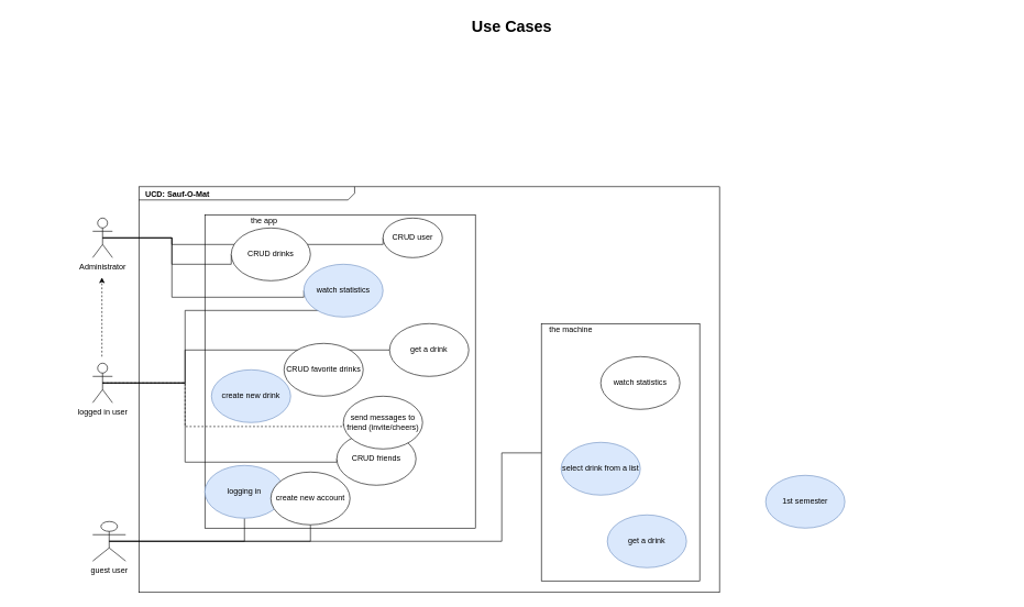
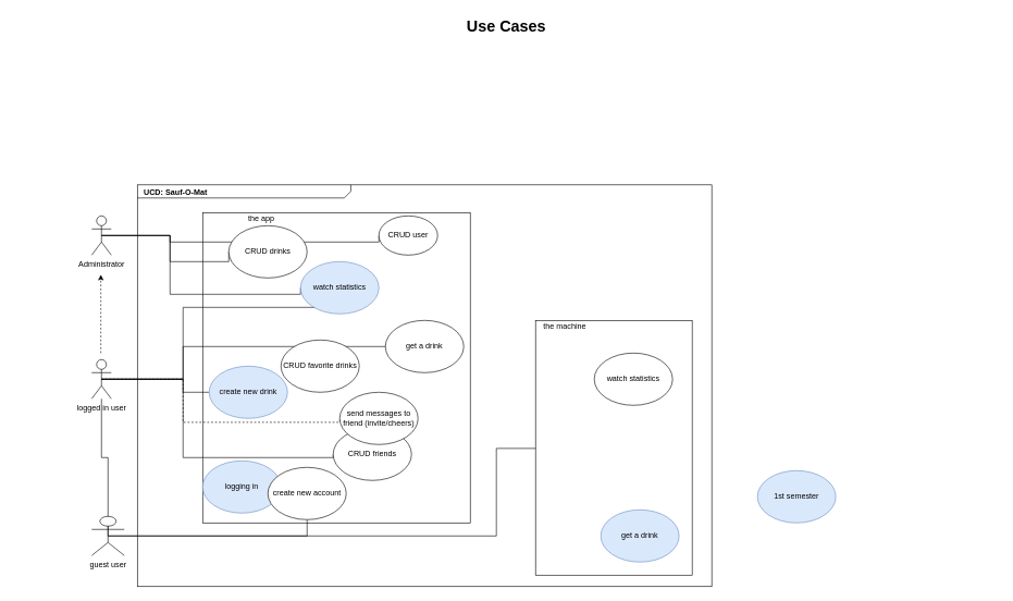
+ <mxCell id="6" style="edgeStyle=orthogonalEdgeStyle;rounded=0;orthogonalLoop=1;jettySize=auto;html=1;exitX=0.5;exitY=0.5;exitDx=0;exitDy=0;exitPerimeter=0;endArrow=none;endFill=0;" parent="1" source="11" target="21" edge="1"><mxGeometry relative="1" as="geometry"><Array as="points"><mxPoint x="280" y="580" /><mxPoint x="280" y="600" /></Array></mxGeometry></mxCell>
- <mxCell id="25" value="select drink from a list" style="ellipse;whiteSpace=wrap;html=1;fillColor=#dae8fc;strokeColor=#6c8ebf;" parent="1" vertex="1"><mxGeometry x="850" y="670" width="120" height="80" as="geometry" /></mxCell>
- <mxCell id="13" style="edgeStyle=orthogonalEdgeStyle;rounded=0;orthogonalLoop=1;jettySize=auto;html=1;exitX=0.5;exitY=0.5;exitDx=0;exitDy=0;exitPerimeter=0;endArrow=none;endFill=0;" parent="1" source="15" target="20" edge="1"><mxGeometry relative="1" as="geometry" /></mxCell>
+ <mxCell id="13" style="edgeStyle=orthogonalEdgeStyle;rounded=0;orthogonalLoop=1;jettySize=auto;html=1;exitX=0.5;exitY=0.5;exitDx=0;exitDy=0;exitPerimeter=0;endArrow=none;endFill=0;" parent="1" source="15" target="11" edge="1"><mxGeometry relative="1" as="geometry" /></mxCell>
